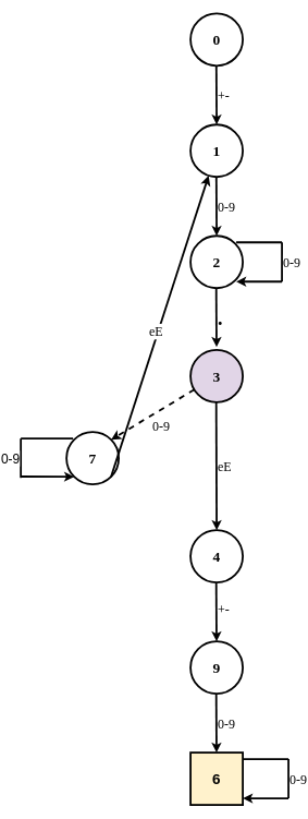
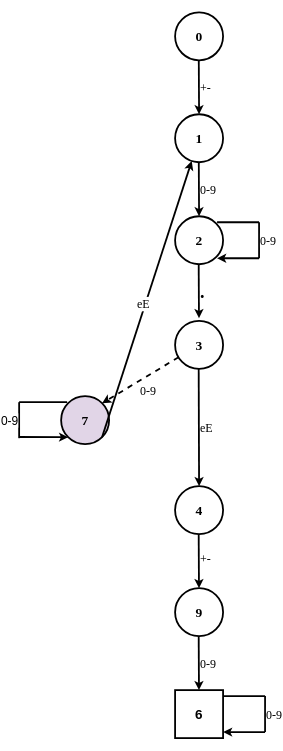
- <mxCell id="11" value="&lt;h2&gt;3&lt;/h2&gt;" style="ellipse;whiteSpace=wrap;html=1;aspect=fixed;strokeWidth=3;fontFamily=Verdana;fontSize=15;fillColor=#e1d5e7;" vertex="1" parent="1"><mxGeometry x="280" y="534.5" width="80" height="80" as="geometry" /></mxCell>
+ <mxCell id="11" value="&lt;h2&gt;3&lt;/h2&gt;" style="ellipse;whiteSpace=wrap;html=1;aspect=fixed;strokeWidth=3;fontFamily=Verdana;fontSize=15;" vertex="1" parent="1"><mxGeometry x="280" y="534.5" width="80" height="80" as="geometry" /></mxCell>
- <mxCell id="18" value="&lt;h2&gt;7&lt;/h2&gt;" style="ellipse;whiteSpace=wrap;html=1;aspect=fixed;strokeWidth=3;fontFamily=Verdana;fontSize=15;" vertex="1" parent="1"><mxGeometry x="90" y="660" width="80" height="80" as="geometry" /></mxCell>
+ <mxCell id="18" value="&lt;h2&gt;7&lt;/h2&gt;" style="ellipse;whiteSpace=wrap;html=1;aspect=fixed;strokeWidth=3;fontFamily=Verdana;fontSize=15;fillColor=#e1d5e7;" vertex="1" parent="1"><mxGeometry x="90" y="660" width="80" height="80" as="geometry" /></mxCell>
- <mxCell id="17" value="&lt;h2&gt;6&lt;/h2&gt;" style="whiteSpace=wrap;html=1;aspect=fixed;shadow=0;sketch=0;fontFamily=Helvetica;fontSize=15;strokeWidth=3;fillColor=#fff2cc;" vertex="1" parent="1"><mxGeometry x="280" y="1150" width="80" height="80" as="geometry" /></mxCell>
+ <mxCell id="17" value="&lt;h2&gt;6&lt;/h2&gt;" style="whiteSpace=wrap;html=1;aspect=fixed;shadow=0;sketch=0;fontFamily=Helvetica;fontSize=15;strokeWidth=3;" vertex="1" parent="1"><mxGeometry x="280" y="1150" width="80" height="80" as="geometry" /></mxCell>
